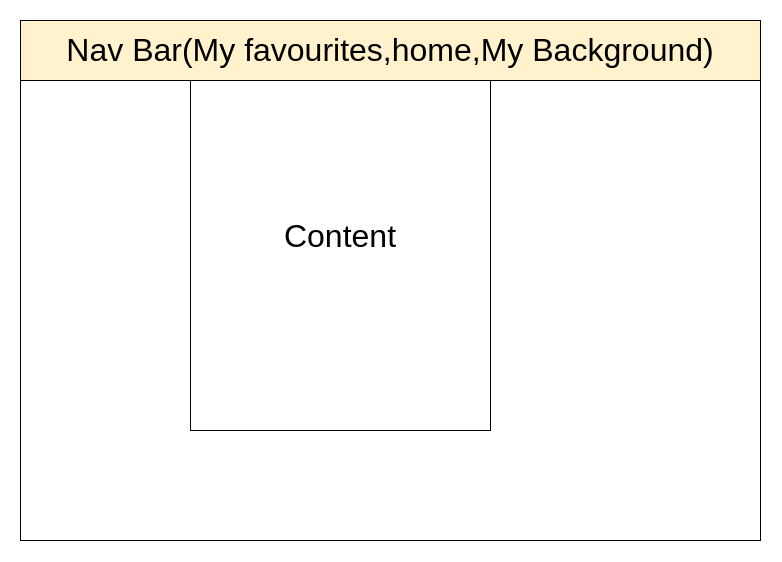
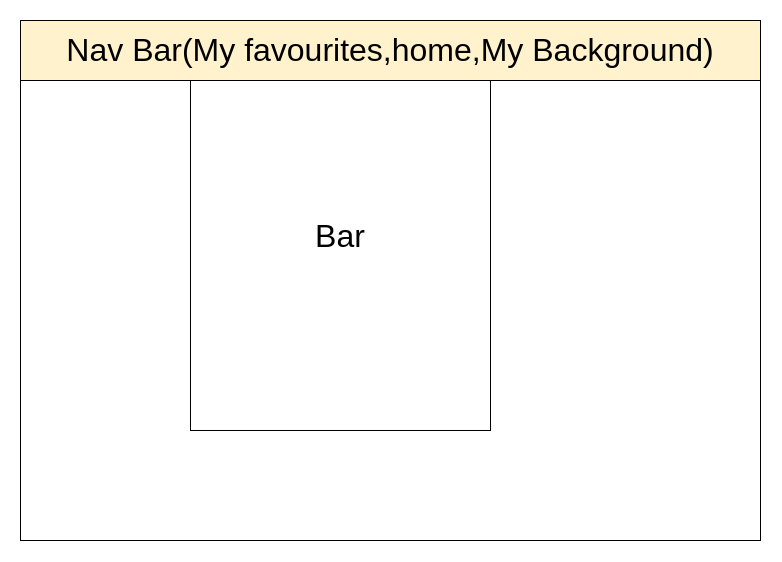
- <mxCell id="4" value="&lt;div&gt;Content&lt;/div&gt;&lt;div&gt;&lt;br&gt;&lt;/div&gt;" style="rounded=0;whiteSpace=wrap;html=1;fontSize=32;" vertex="1" parent="1"><mxGeometry x="190" y="80" width="300" height="350" as="geometry" /></mxCell>
+ <mxCell id="4" value="&lt;div&gt;Bar&lt;/div&gt;&lt;div&gt;&lt;br&gt;&lt;/div&gt;" style="rounded=0;whiteSpace=wrap;html=1;fontSize=32;" vertex="1" parent="1"><mxGeometry x="190" y="80" width="300" height="350" as="geometry" /></mxCell>
